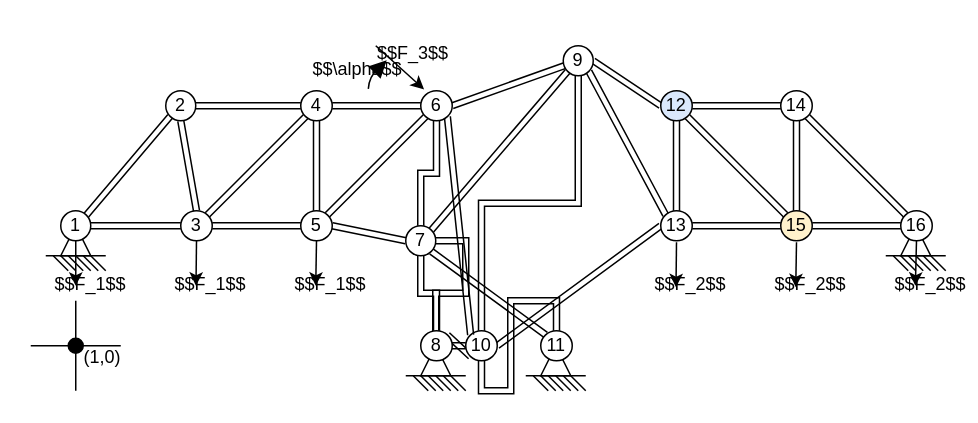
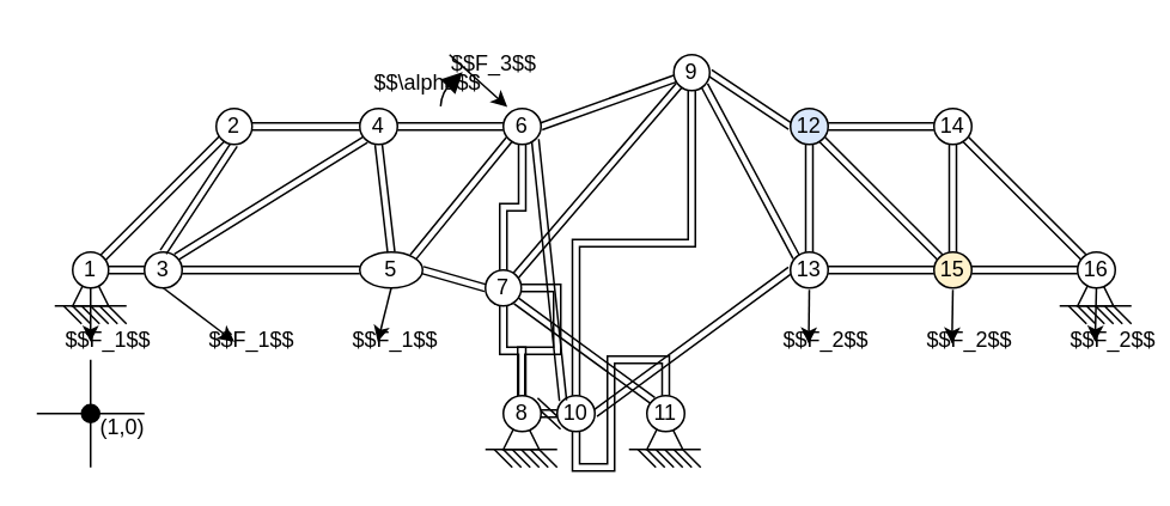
- <mxCell id="49" value="2" style="ellipse;whiteSpace=wrap;html=1;aspect=fixed;" parent="1" vertex="1"><mxGeometry x="110" y="60" width="20" height="20" as="geometry" /></mxCell>
+ <mxCell id="49" value="2" style="ellipse;whiteSpace=wrap;html=1;aspect=fixed;" parent="1" vertex="1"><mxGeometry x="120" y="60" width="20" height="20" as="geometry" /></mxCell>
- <mxCell id="31" value="3" style="ellipse;whiteSpace=wrap;html=1;aspect=fixed;" parent="1" vertex="1"><mxGeometry x="120" y="140" width="21" height="20" as="geometry" /></mxCell>
+ <mxCell id="31" value="3" style="ellipse;whiteSpace=wrap;html=1;aspect=fixed;" parent="1" vertex="1"><mxGeometry x="80" y="140" width="21" height="20" as="geometry" /></mxCell>
- <mxCell id="34" value="5" style="ellipse;whiteSpace=wrap;html=1;aspect=fixed;" parent="1" vertex="1"><mxGeometry x="200" y="140" width="21" height="20" as="geometry" /></mxCell>
+ <mxCell id="34" value="5" style="ellipse;whiteSpace=wrap;html=1;aspect=fixed;" parent="1" vertex="1"><mxGeometry x="200" y="140" width="35" height="20" as="geometry" /></mxCell>
